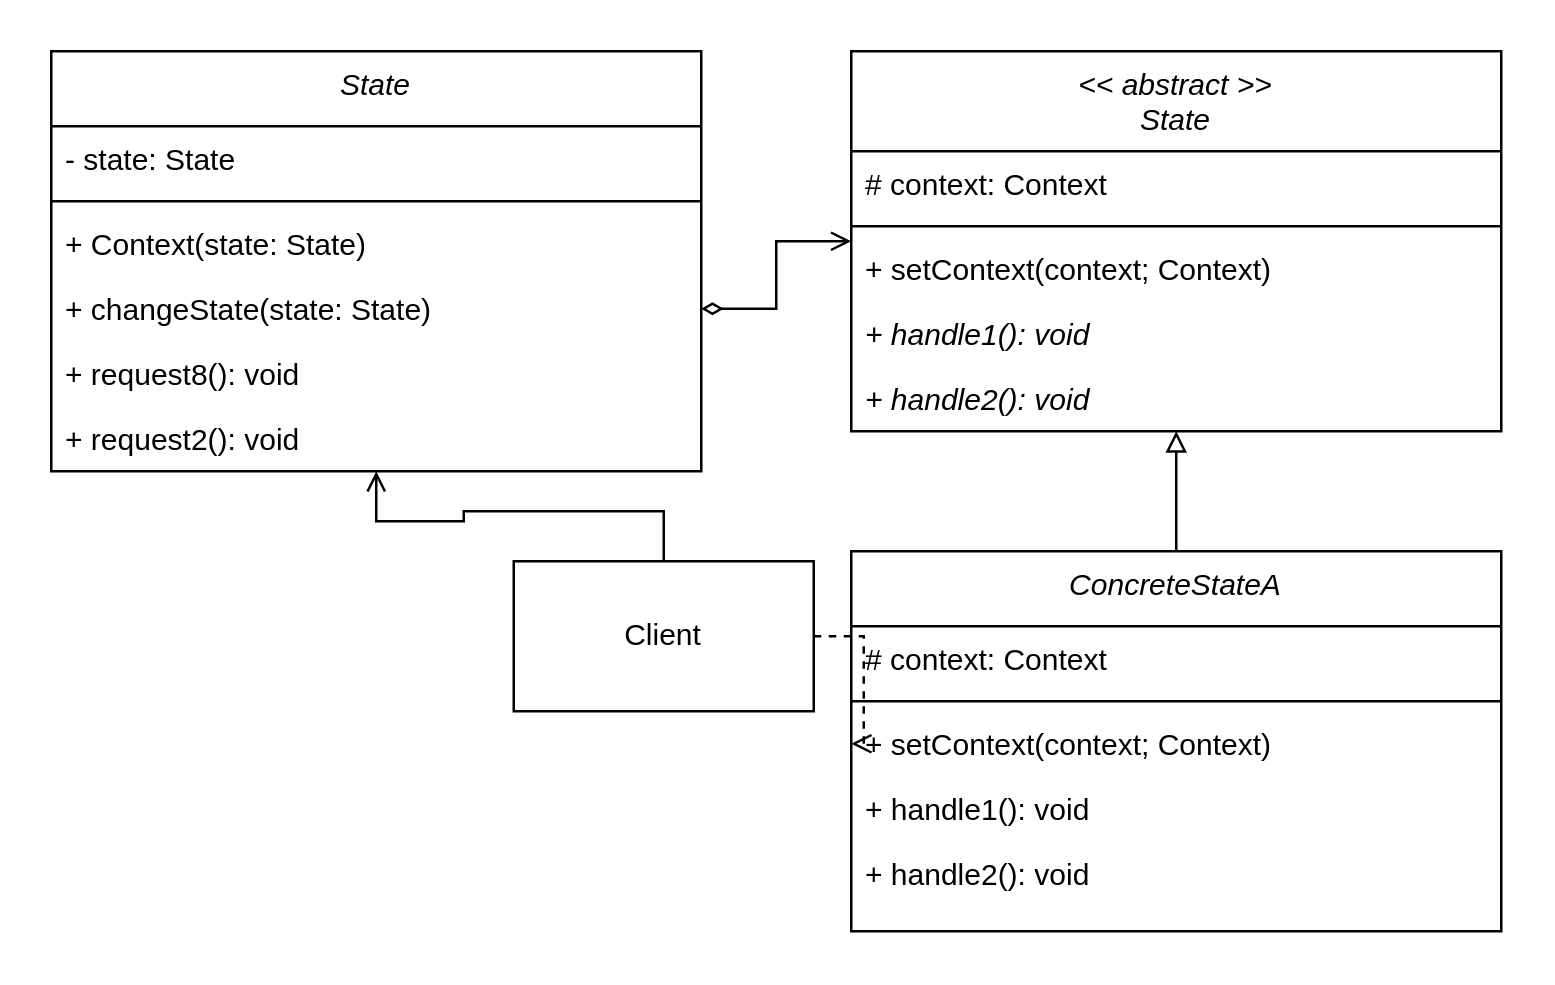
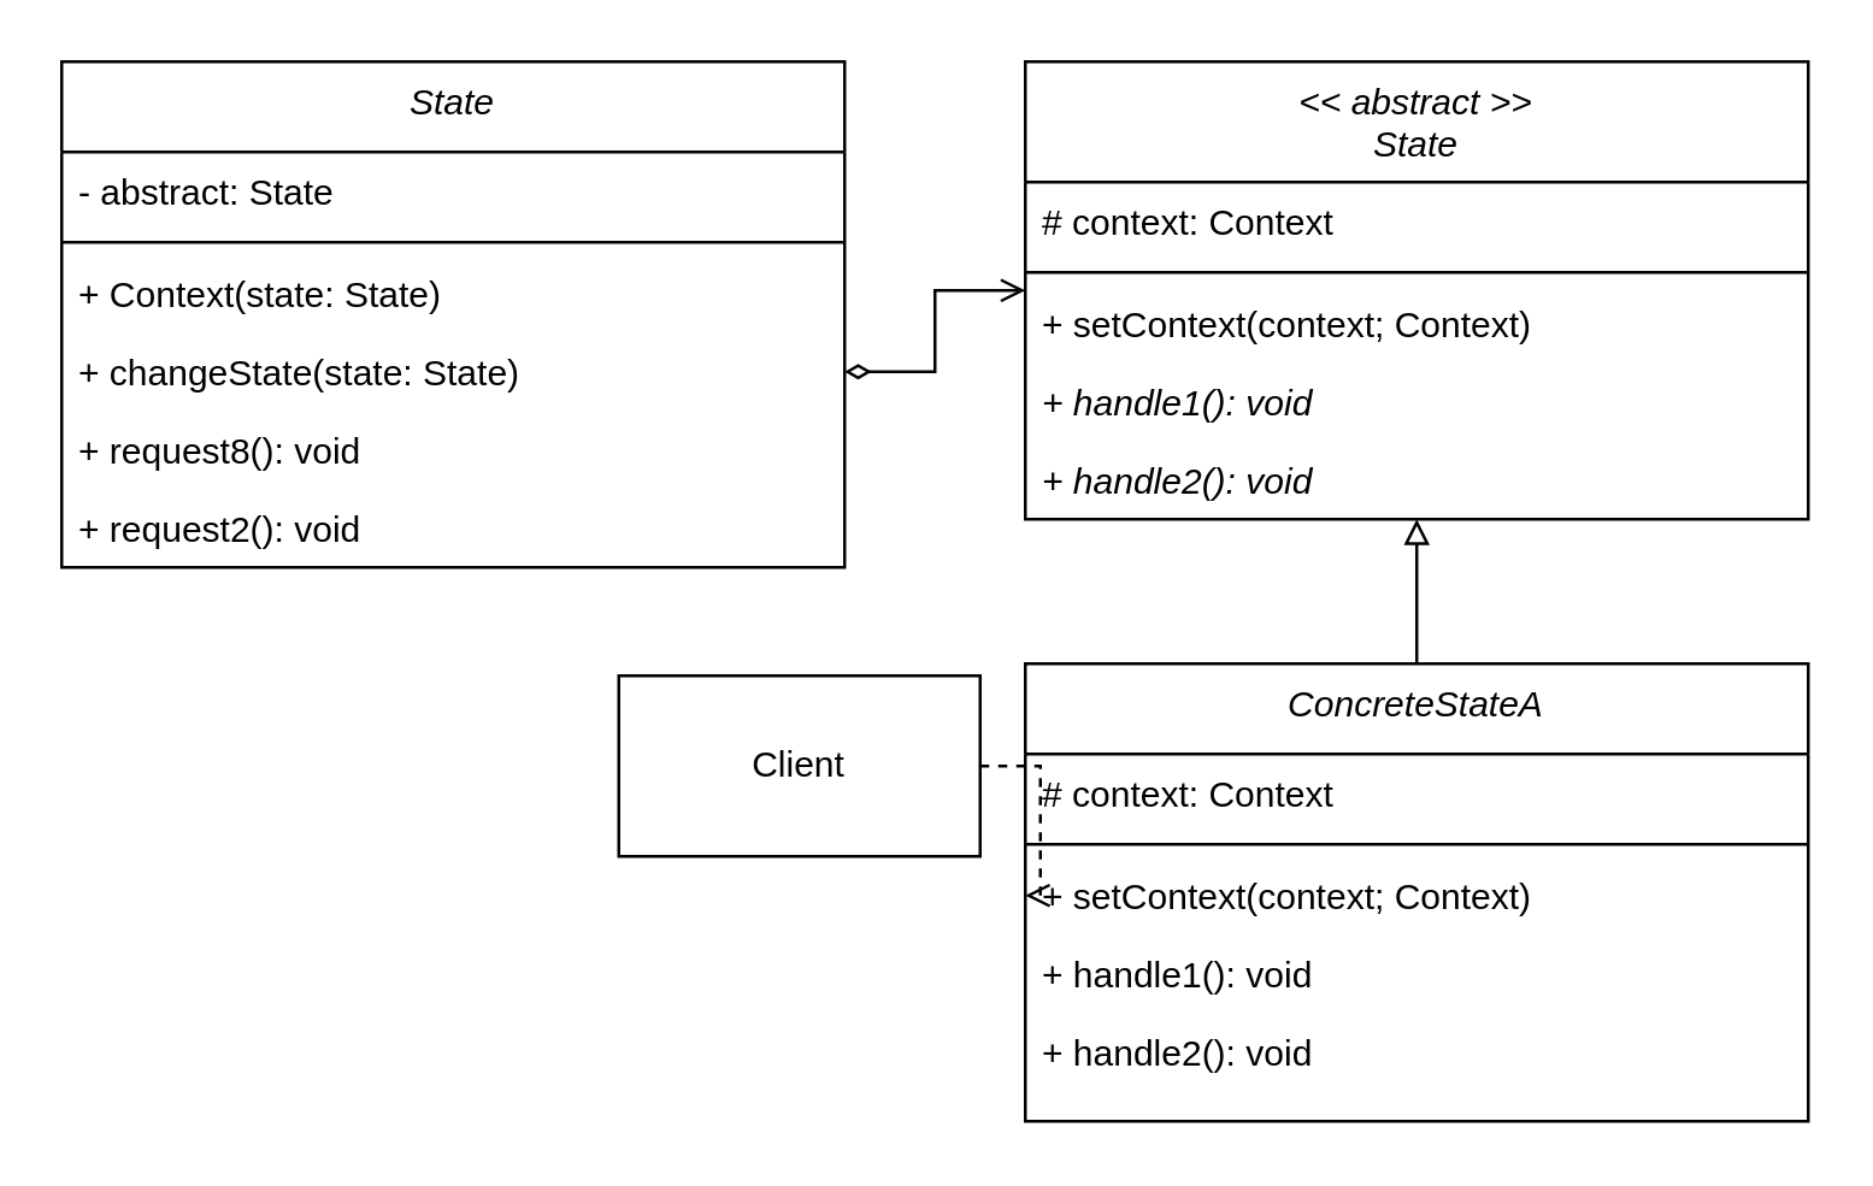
- <mxCell id="3" value="- state: State" style="text;align=left;verticalAlign=top;spacingLeft=4;spacingRight=4;overflow=hidden;rotatable=0;points=[[0,0.5],[1,0.5]];portConstraint=eastwest;" vertex="1" parent="2"><mxGeometry y="30" width="260" height="26" as="geometry" /></mxCell>
+ <mxCell id="3" value="- abstract: State" style="text;align=left;verticalAlign=top;spacingLeft=4;spacingRight=4;overflow=hidden;rotatable=0;points=[[0,0.5],[1,0.5]];portConstraint=eastwest;" vertex="1" parent="2"><mxGeometry y="30" width="260" height="26" as="geometry" /></mxCell>
- <mxCell id="16" style="edgeStyle=orthogonalEdgeStyle;rounded=0;orthogonalLoop=1;jettySize=auto;html=1;startArrow=none;startFill=0;endArrow=open;endFill=0;" edge="1" parent="1" source="18" target="2"><mxGeometry relative="1" as="geometry" /></mxCell>
